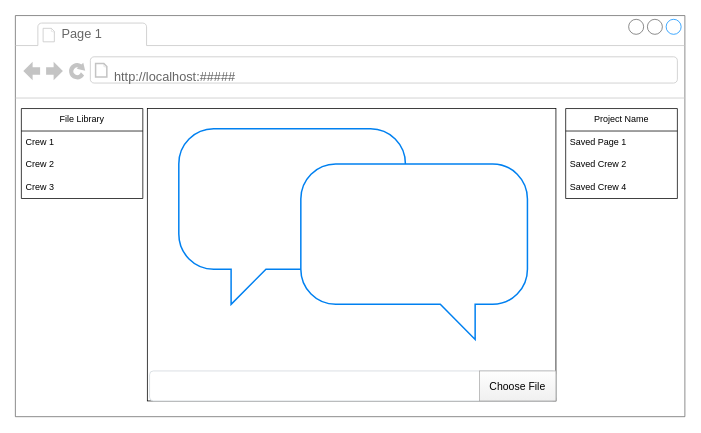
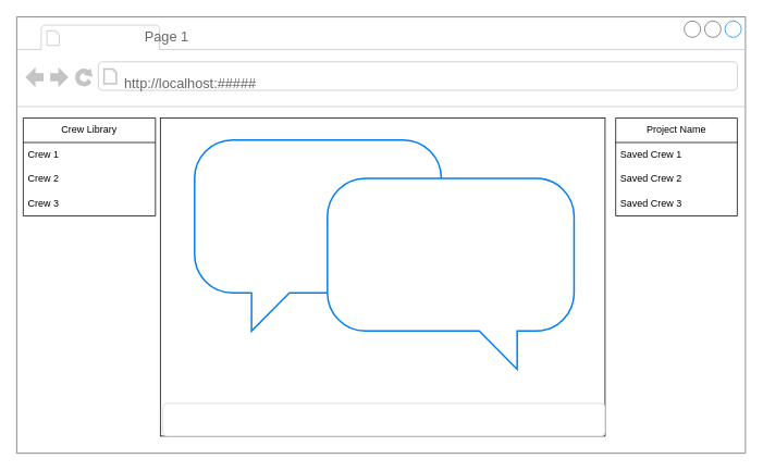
- <mxCell id="3" value="Page 1" style="strokeWidth=1;shadow=0;dashed=0;align=center;html=1;shape=mxgraph.mockup.containers.anchor;fontSize=17;fontColor=#666666;align=left;whiteSpace=wrap;" vertex="1" parent="2"><mxGeometry x="60" y="12" width="110" height="26" as="geometry" /></mxCell>
+ <mxCell id="3" value="Page 1" style="strokeWidth=1;shadow=0;dashed=0;align=center;html=1;shape=mxgraph.mockup.containers.anchor;fontSize=17;fontColor=#666666;align=left;whiteSpace=wrap;" vertex="1" parent="2"><mxGeometry x="155" y="12" width="110" height="26" as="geometry" /></mxCell>
- <mxCell id="9" value="File Library" style="swimlane;fontStyle=0;childLayout=stackLayout;horizontal=1;startSize=30;horizontalStack=0;resizeParent=1;resizeParentMax=0;resizeLast=0;collapsible=1;marginBottom=0;whiteSpace=wrap;html=1;" vertex="1" parent="2"><mxGeometry x="8" y="124" width="162" height="120" as="geometry" /></mxCell>
+ <mxCell id="9" value="Crew Library" style="swimlane;fontStyle=0;childLayout=stackLayout;horizontal=1;startSize=30;horizontalStack=0;resizeParent=1;resizeParentMax=0;resizeLast=0;collapsible=1;marginBottom=0;whiteSpace=wrap;html=1;" vertex="1" parent="2"><mxGeometry x="8" y="124" width="162" height="120" as="geometry" /></mxCell>
- <mxCell id="14" value="Saved Page 1" style="text;strokeColor=none;fillColor=none;align=left;verticalAlign=middle;spacingLeft=4;spacingRight=4;overflow=hidden;points=[[0,0.5],[1,0.5]];portConstraint=eastwest;rotatable=0;whiteSpace=wrap;html=1;" vertex="1" parent="13"><mxGeometry y="30" width="149" height="30" as="geometry" /></mxCell>
+ <mxCell id="14" value="Saved Crew 1" style="text;strokeColor=none;fillColor=none;align=left;verticalAlign=middle;spacingLeft=4;spacingRight=4;overflow=hidden;points=[[0,0.5],[1,0.5]];portConstraint=eastwest;rotatable=0;whiteSpace=wrap;html=1;" vertex="1" parent="13"><mxGeometry y="30" width="149" height="30" as="geometry" /></mxCell>
- <mxCell id="16" value="Saved Crew 4" style="text;strokeColor=none;fillColor=none;align=left;verticalAlign=middle;spacingLeft=4;spacingRight=4;overflow=hidden;points=[[0,0.5],[1,0.5]];portConstraint=eastwest;rotatable=0;whiteSpace=wrap;html=1;" vertex="1" parent="13"><mxGeometry y="90" width="149" height="30" as="geometry" /></mxCell>
+ <mxCell id="16" value="Saved Crew 3" style="text;strokeColor=none;fillColor=none;align=left;verticalAlign=middle;spacingLeft=4;spacingRight=4;overflow=hidden;points=[[0,0.5],[1,0.5]];portConstraint=eastwest;rotatable=0;whiteSpace=wrap;html=1;" vertex="1" parent="13"><mxGeometry y="90" width="149" height="30" as="geometry" /></mxCell>
- <mxCell id="8" value="Choose File" style="fillColor=#FEFEFE;strokeColor=#AAAAAA;fontSize=14;gradientColor=#F0F0F0;" vertex="1" parent="7"><mxGeometry x="440" width="102" height="40" as="geometry" /></mxCell>
